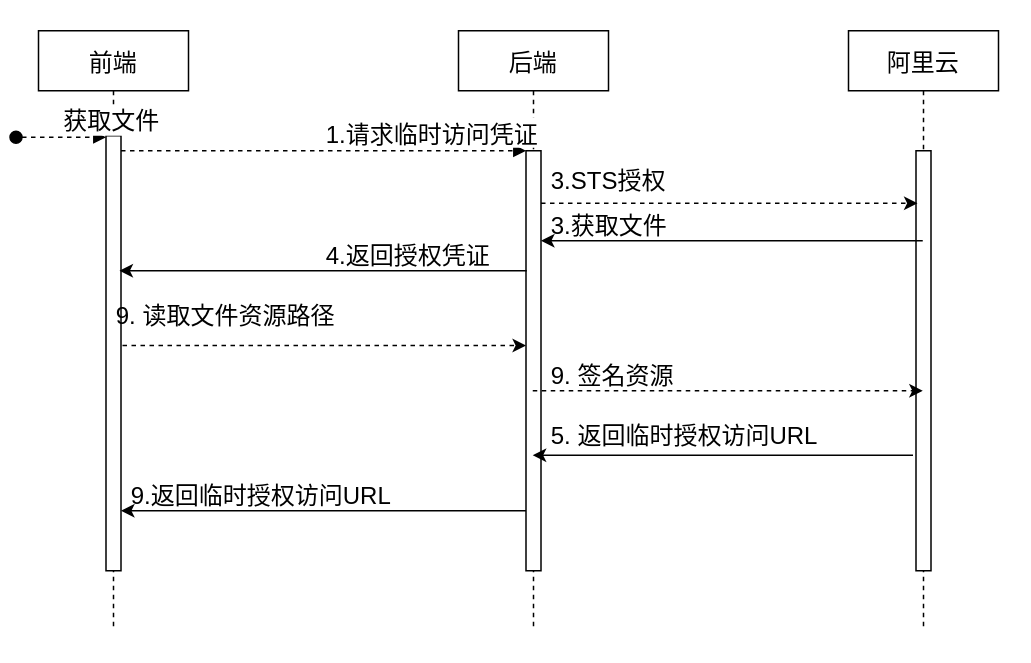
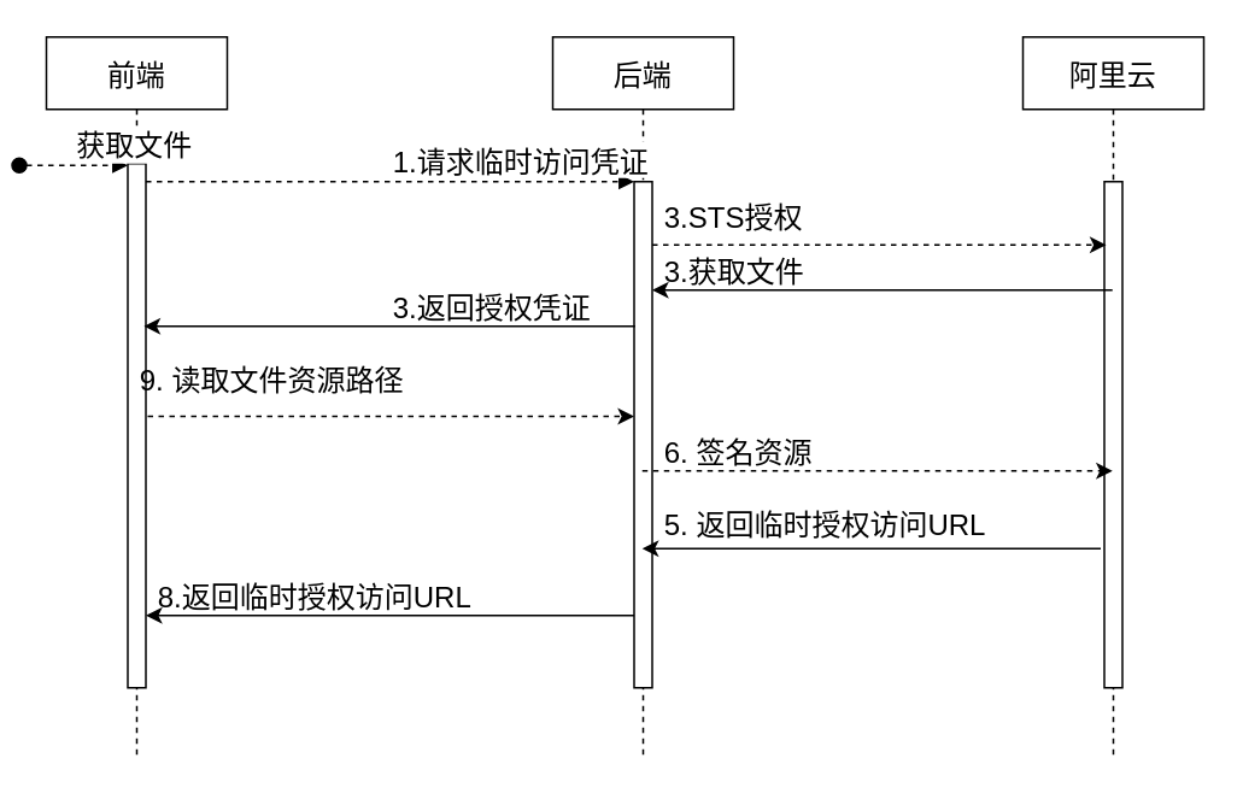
- <mxCell id="15" value="4.返回授权凭证" style="text;html=1;align=left;verticalAlign=middle;resizable=0;points=[];autosize=1;fontSize=16;" vertex="1" parent="1"><mxGeometry x="210" y="160" width="120" height="20" as="geometry" /></mxCell>
+ <mxCell id="15" value="3.返回授权凭证" style="text;html=1;align=left;verticalAlign=middle;resizable=0;points=[];autosize=1;fontSize=16;" vertex="1" parent="1"><mxGeometry x="210" y="160" width="120" height="20" as="geometry" /></mxCell>
- <mxCell id="19" value="9. 签名资源" style="text;html=1;align=left;verticalAlign=middle;resizable=0;points=[];autosize=1;fontSize=16;" vertex="1" parent="1"><mxGeometry x="360" y="240" width="100" height="20" as="geometry" /></mxCell>
+ <mxCell id="19" value="6. 签名资源" style="text;html=1;align=left;verticalAlign=middle;resizable=0;points=[];autosize=1;fontSize=16;" vertex="1" parent="1"><mxGeometry x="360" y="240" width="100" height="20" as="geometry" /></mxCell>
- <mxCell id="23" value="9.返回临时授权访问URL" style="text;html=1;align=left;verticalAlign=middle;resizable=0;points=[];autosize=1;fontSize=16;" vertex="1" parent="1"><mxGeometry x="80" y="320" width="190" height="20" as="geometry" /></mxCell>
+ <mxCell id="23" value="8.返回临时授权访问URL" style="text;html=1;align=left;verticalAlign=middle;resizable=0;points=[];autosize=1;fontSize=16;" vertex="1" parent="1"><mxGeometry x="80" y="320" width="190" height="20" as="geometry" /></mxCell>
